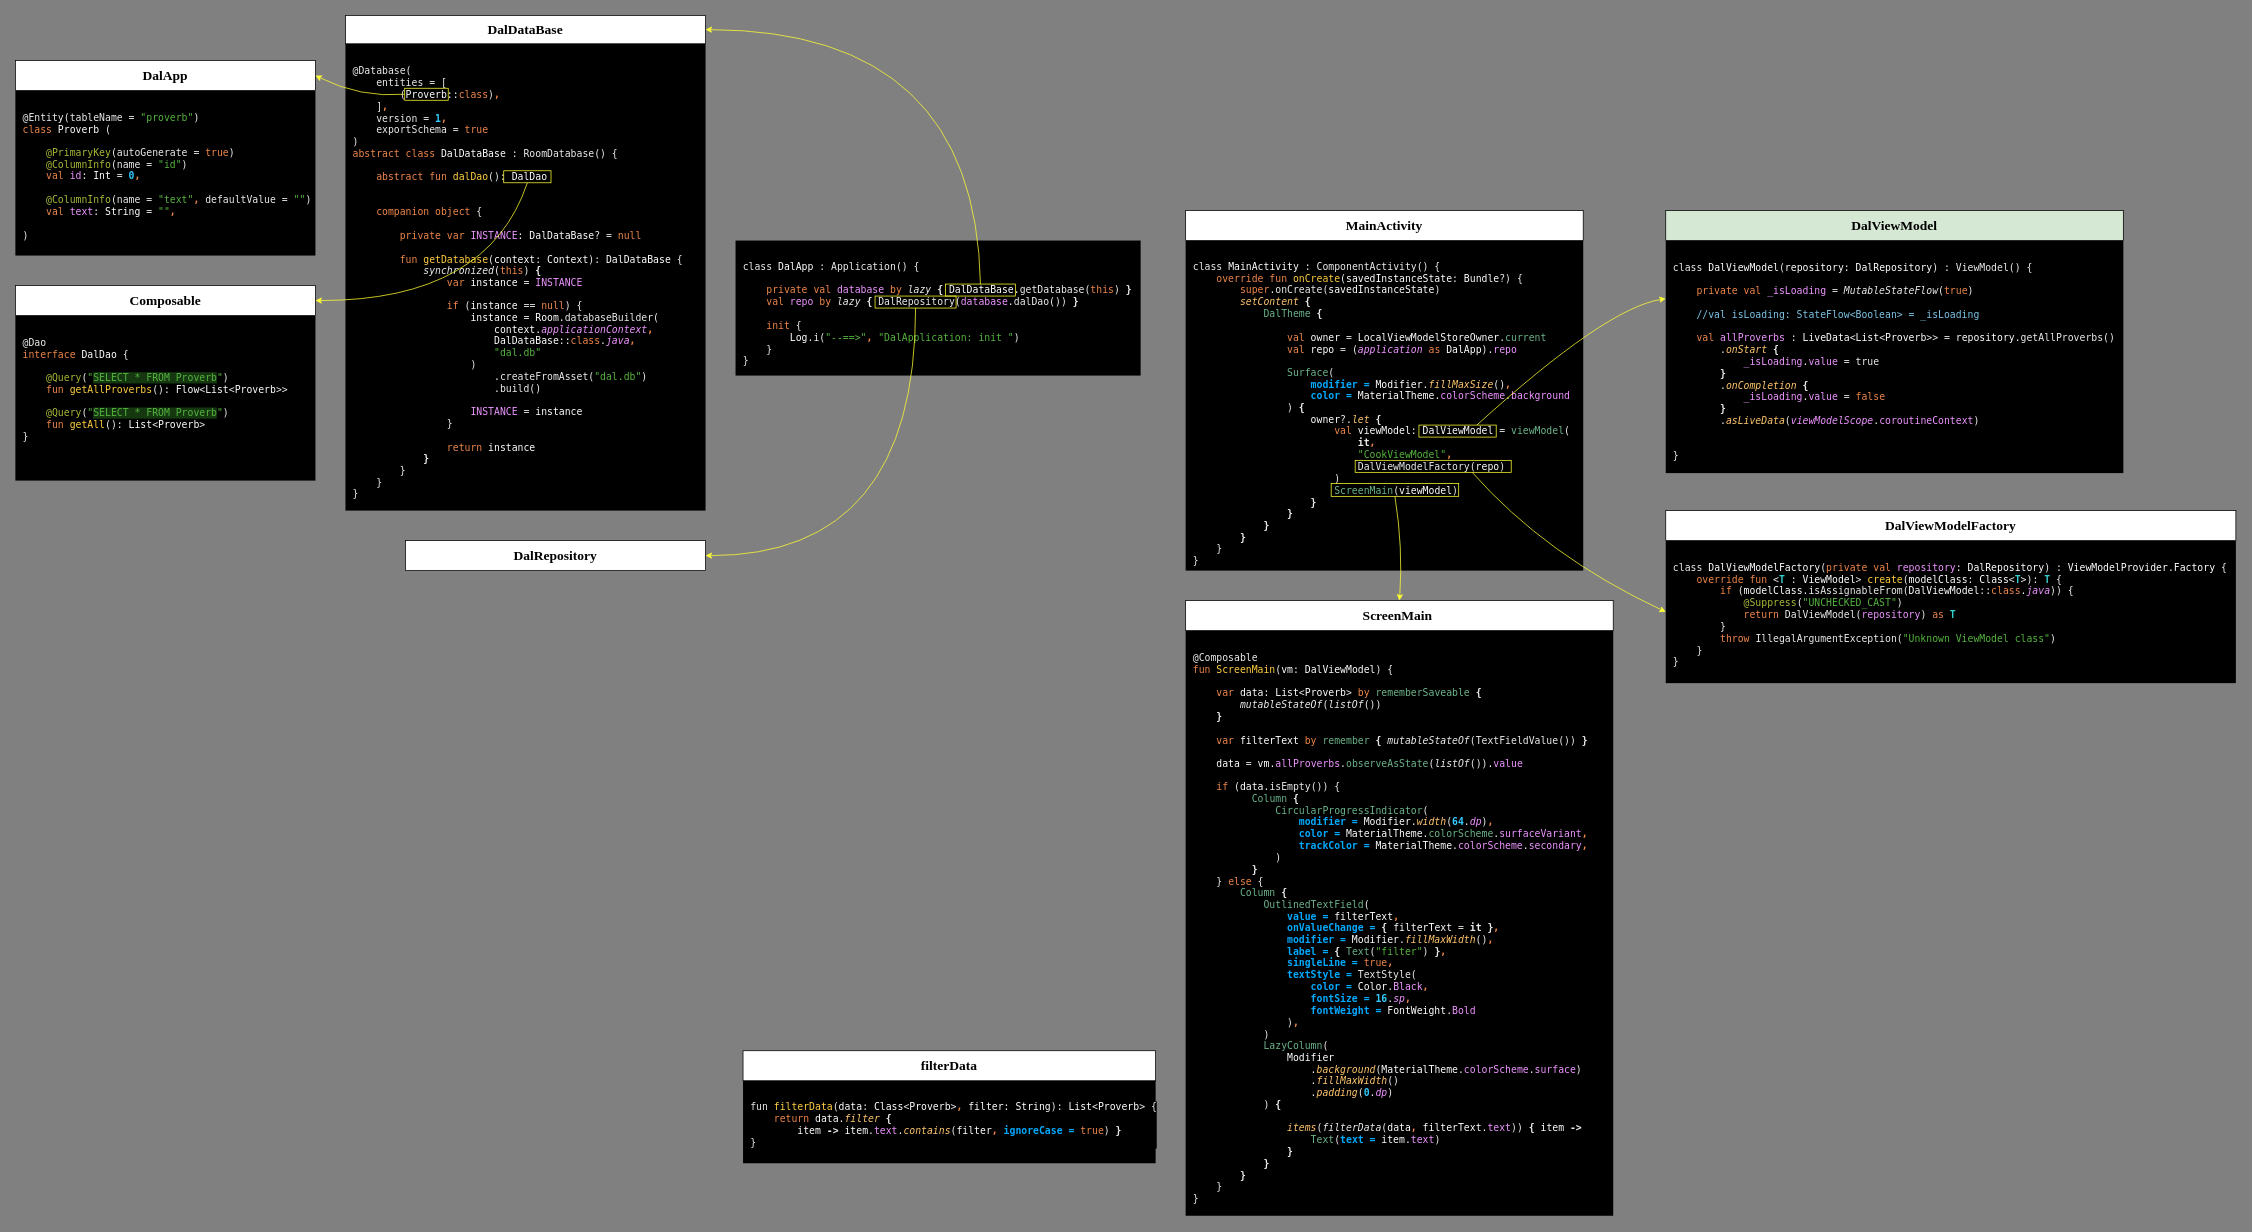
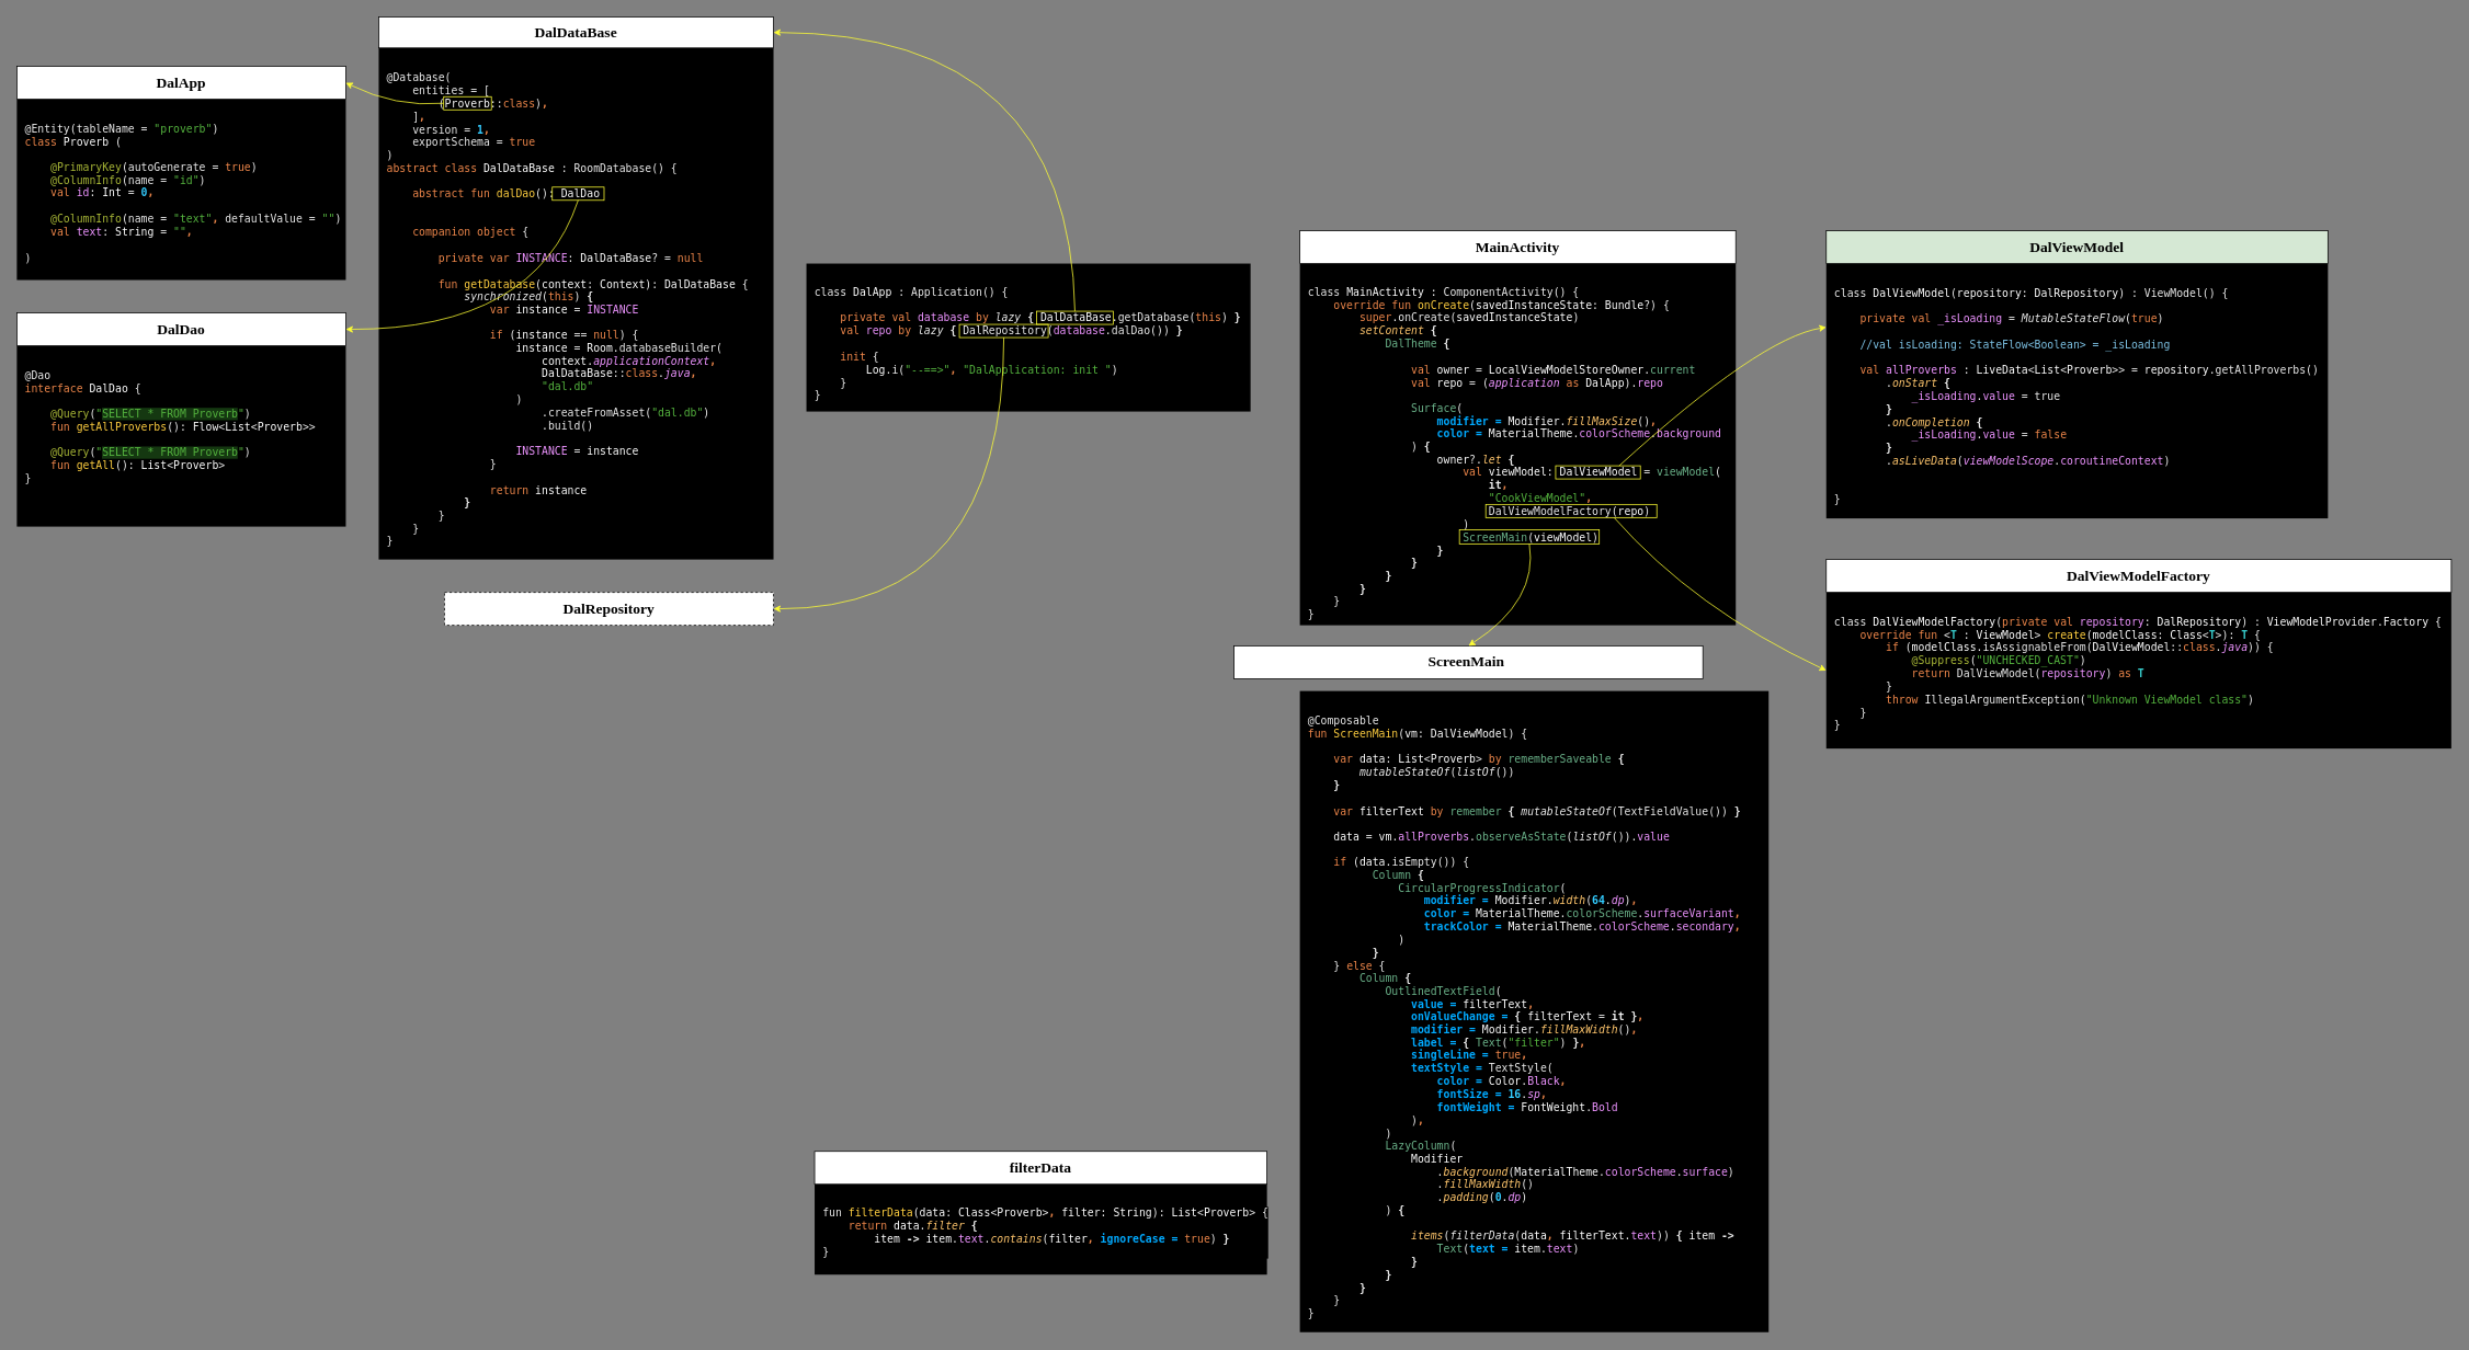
- <mxCell id="38" value="&lt;font face=&quot;consolas&quot;&gt;&lt;b style=&quot;font-size: 18px;&quot;&gt;Composable&lt;/b&gt;&lt;/font&gt;" style="rounded=0;whiteSpace=wrap;html=1;" vertex="1" parent="36"><mxGeometry width="400" height="40" as="geometry" /></mxCell>
+ <mxCell id="38" value="&lt;font face=&quot;consolas&quot;&gt;&lt;b style=&quot;font-size: 18px;&quot;&gt;DalDao&lt;/b&gt;&lt;/font&gt;" style="rounded=0;whiteSpace=wrap;html=1;" vertex="1" parent="36"><mxGeometry width="400" height="40" as="geometry" /></mxCell>
- <mxCell id="25" value="&lt;font face=&quot;consolas&quot;&gt;&lt;b style=&quot;font-size: 18px;&quot;&gt;DalRepository&lt;/b&gt;&lt;/font&gt;" style="rounded=0;whiteSpace=wrap;html=1;" vertex="1" parent="24"><mxGeometry width="400" height="40" as="geometry" /></mxCell>
+ <mxCell id="25" value="&lt;font face=&quot;consolas&quot;&gt;&lt;b style=&quot;font-size: 18px;&quot;&gt;DalRepository&lt;/b&gt;&lt;/font&gt;" style="rounded=0;whiteSpace=wrap;html=1;dashed=1;" vertex="1" parent="24"><mxGeometry width="400" height="40" as="geometry" /></mxCell>
- <mxCell id="6" value="&lt;font face=&quot;consolas&quot;&gt;&lt;b style=&quot;font-size: 18px;&quot;&gt;ScreenMain&amp;nbsp;&lt;/b&gt;&lt;/font&gt;" style="rounded=0;whiteSpace=wrap;html=1;" parent="1" vertex="1"><mxGeometry x="1580" y="800" width="570" height="40" as="geometry" /></mxCell>
+ <mxCell id="6" value="&lt;font face=&quot;consolas&quot;&gt;&lt;b style=&quot;font-size: 18px;&quot;&gt;ScreenMain&amp;nbsp;&lt;/b&gt;&lt;/font&gt;" style="rounded=0;whiteSpace=wrap;html=1;" parent="1" vertex="1"><mxGeometry x="1500" y="785" width="570" height="40" as="geometry" /></mxCell>
